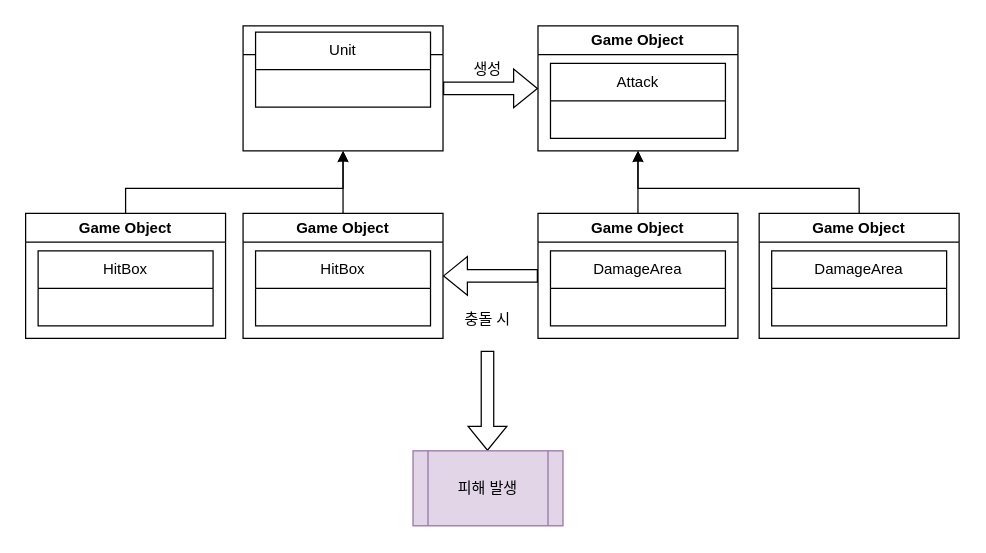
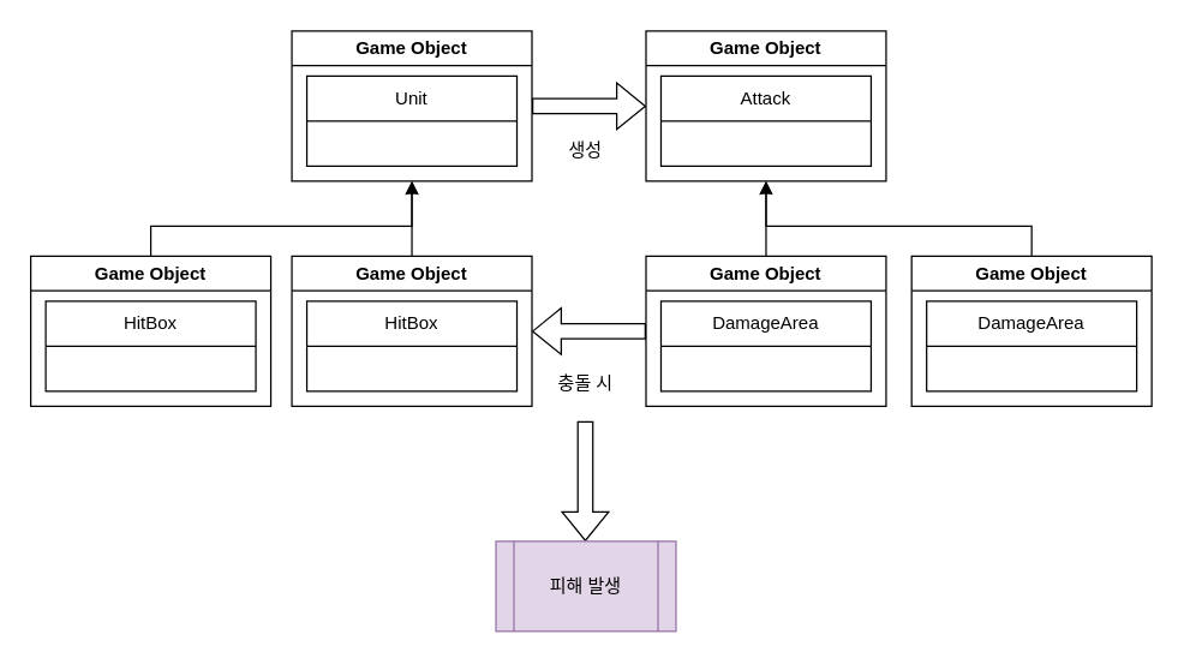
- <mxCell id="8" value="Unit" style="swimlane;fontStyle=0;childLayout=stackLayout;horizontal=1;startSize=30;horizontalStack=0;resizeParent=1;resizeParentMax=0;resizeLast=0;collapsible=1;marginBottom=0;whiteSpace=wrap;html=1;" vertex="1" parent="7"><mxGeometry x="10" y="5" width="140" height="60" as="geometry" /></mxCell>
+ <mxCell id="8" value="Unit" style="swimlane;fontStyle=0;childLayout=stackLayout;horizontal=1;startSize=30;horizontalStack=0;resizeParent=1;resizeParentMax=0;resizeLast=0;collapsible=1;marginBottom=0;whiteSpace=wrap;html=1;" vertex="1" parent="7"><mxGeometry x="10" y="30" width="140" height="60" as="geometry" /></mxCell>
- <mxCell id="19" value="생성" style="text;html=1;align=center;verticalAlign=middle;whiteSpace=wrap;rounded=0;" vertex="1" parent="1"><mxGeometry x="360" y="40" width="60" height="30" as="geometry" /></mxCell>
+ <mxCell id="19" value="생성" style="text;html=1;align=center;verticalAlign=middle;whiteSpace=wrap;rounded=0;" vertex="1" parent="1"><mxGeometry x="360" y="85" width="60" height="30" as="geometry" /></mxCell>
